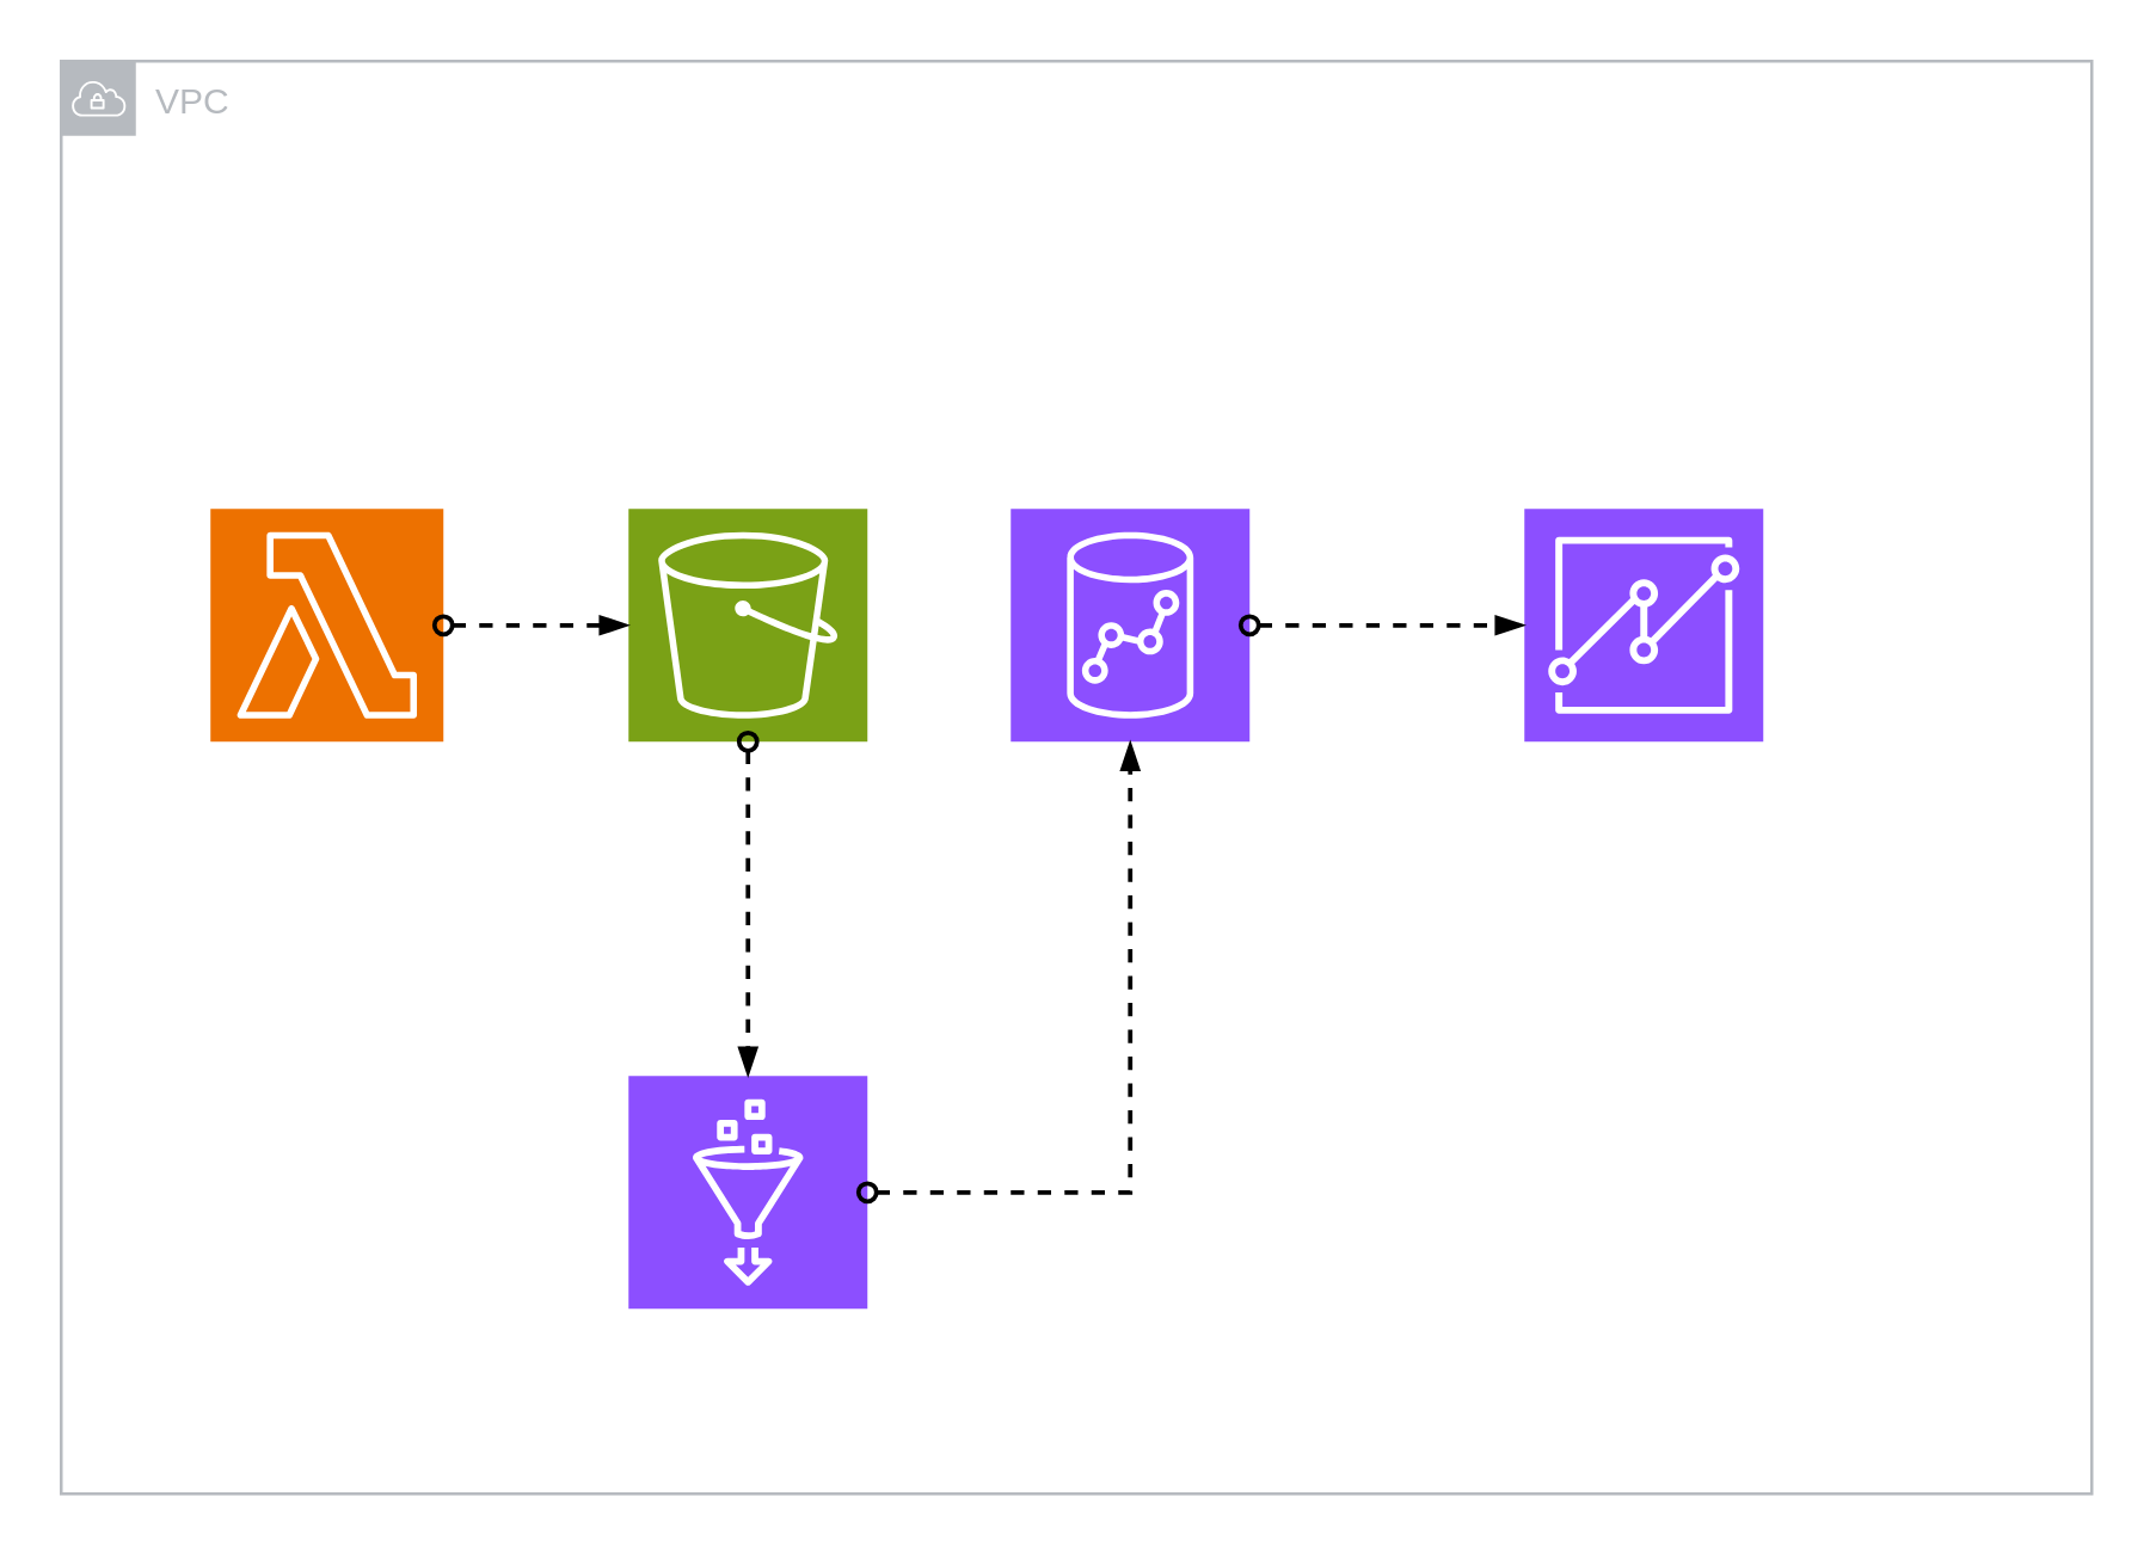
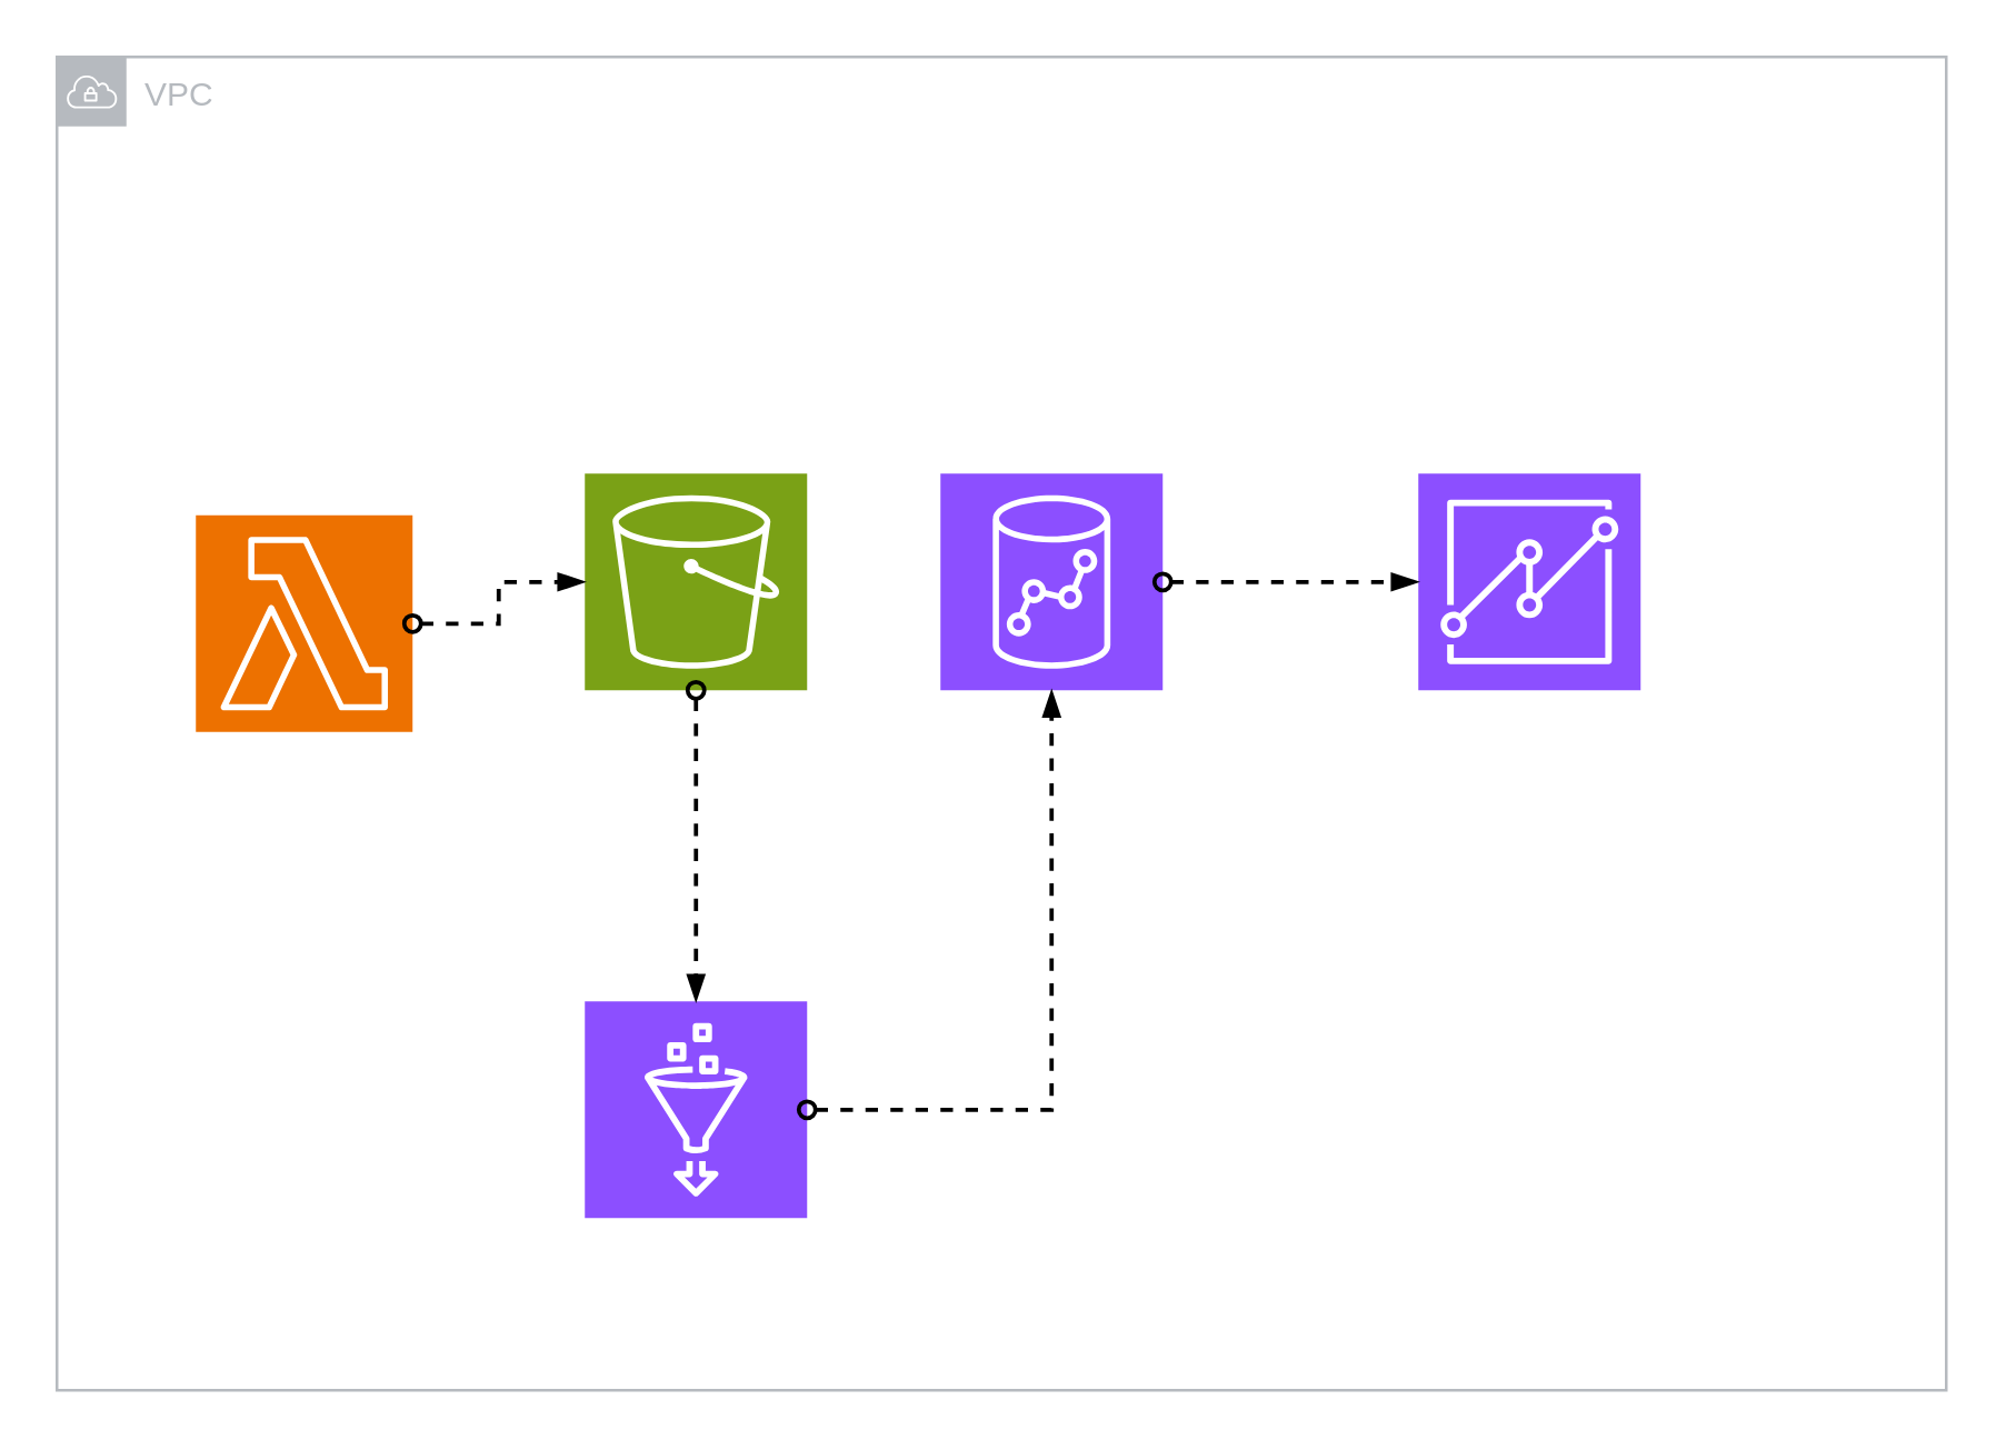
- <mxCell id="10" value="lambda" style="sketch=0;points=[[0,0,0],[0.25,0,0],[0.5,0,0],[0.75,0,0],[1,0,0],[0,1,0],[0.25,1,0],[0.5,1,0],[0.75,1,0],[1,1,0],[0,0.25,0],[0,0.5,0],[0,0.75,0],[1,0.25,0],[1,0.5,0],[1,0.75,0]];outlineConnect=0;fontColor=#FFFFFF;fillColor=#ED7100;strokeColor=#ffffff;dashed=0;verticalLabelPosition=bottom;verticalAlign=top;align=center;html=1;fontSize=12;fontStyle=0;aspect=fixed;shape=mxgraph.aws4.resourceIcon;resIcon=mxgraph.aws4.lambda;fontFamily=Verdana;labelBackgroundColor=default;" parent="1" vertex="1"><mxGeometry x="70" y="170" width="78" height="78" as="geometry" /></mxCell>
+ <mxCell id="10" value="lambda" style="sketch=0;points=[[0,0,0],[0.25,0,0],[0.5,0,0],[0.75,0,0],[1,0,0],[0,1,0],[0.25,1,0],[0.5,1,0],[0.75,1,0],[1,1,0],[0,0.25,0],[0,0.5,0],[0,0.75,0],[1,0.25,0],[1,0.5,0],[1,0.75,0]];outlineConnect=0;fontColor=#FFFFFF;fillColor=#ED7100;strokeColor=#ffffff;dashed=0;verticalLabelPosition=bottom;verticalAlign=top;align=center;html=1;fontSize=12;fontStyle=0;aspect=fixed;shape=mxgraph.aws4.resourceIcon;resIcon=mxgraph.aws4.lambda;fontFamily=Verdana;labelBackgroundColor=default;" parent="1" vertex="1"><mxGeometry x="70" y="185" width="78" height="78" as="geometry" /></mxCell>
